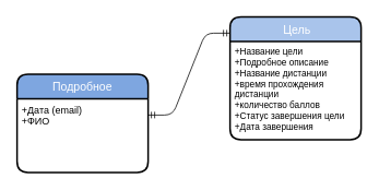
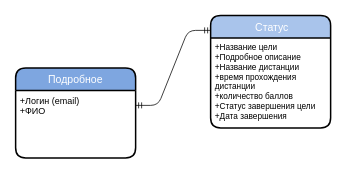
- <mxCell id="4" value=" Цель" style="swimlane;childLayout=stackLayout;horizontal=1;startSize=30;horizontalStack=0;fillColor=#A9C4EB;fontColor=#FFFFFF;rounded=1;fontSize=14;fontStyle=0;strokeWidth=2;resizeParent=0;resizeLast=1;shadow=0;dashed=0;align=center;" parent="1" vertex="1"><mxGeometry x="280" y="20" width="160" height="150" as="geometry"><mxRectangle x="220" y="20" width="80" height="30" as="alternateBounds" /></mxGeometry></mxCell>
+ <mxCell id="4" value=" Статус" style="swimlane;childLayout=stackLayout;horizontal=1;startSize=30;horizontalStack=0;fillColor=#A9C4EB;fontColor=#FFFFFF;rounded=1;fontSize=14;fontStyle=0;strokeWidth=2;resizeParent=0;resizeLast=1;shadow=0;dashed=0;align=center;" parent="1" vertex="1"><mxGeometry x="280" y="20" width="160" height="150" as="geometry"><mxRectangle x="220" y="20" width="80" height="30" as="alternateBounds" /></mxGeometry></mxCell>
- <mxCell id="3" value="+Дата (email)&#10;+ФИО&#10;" style="align=left;strokeColor=none;fillColor=none;spacingLeft=4;fontSize=12;verticalAlign=top;resizable=0;rotatable=0;part=1;" parent="2" vertex="1"><mxGeometry y="30" width="160" height="90" as="geometry" /></mxCell>
+ <mxCell id="3" value="+Логин (email)&#10;+ФИО&#10;" style="align=left;strokeColor=none;fillColor=none;spacingLeft=4;fontSize=12;verticalAlign=top;resizable=0;rotatable=0;part=1;" parent="2" vertex="1"><mxGeometry y="30" width="160" height="90" as="geometry" /></mxCell>
